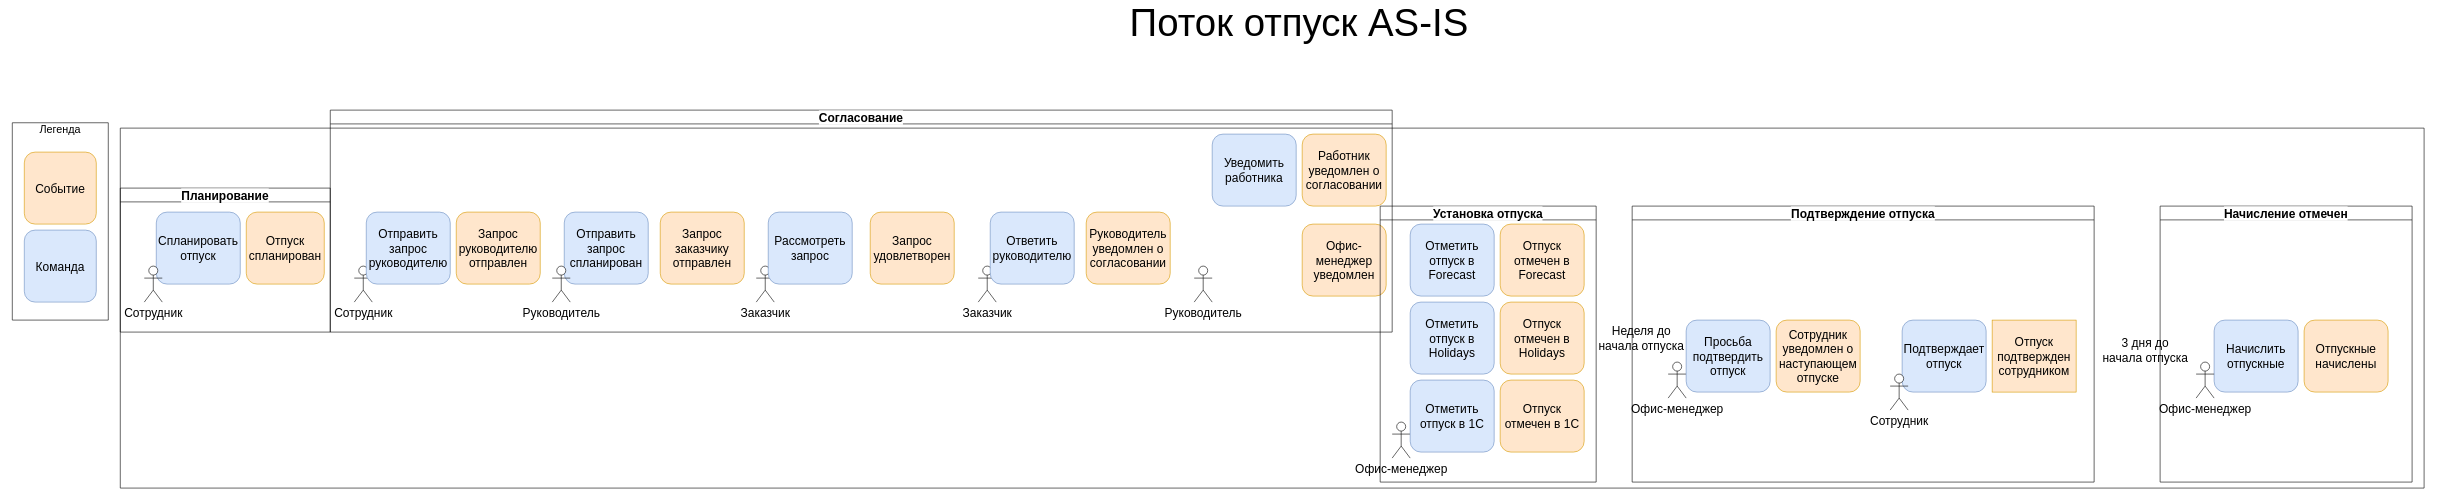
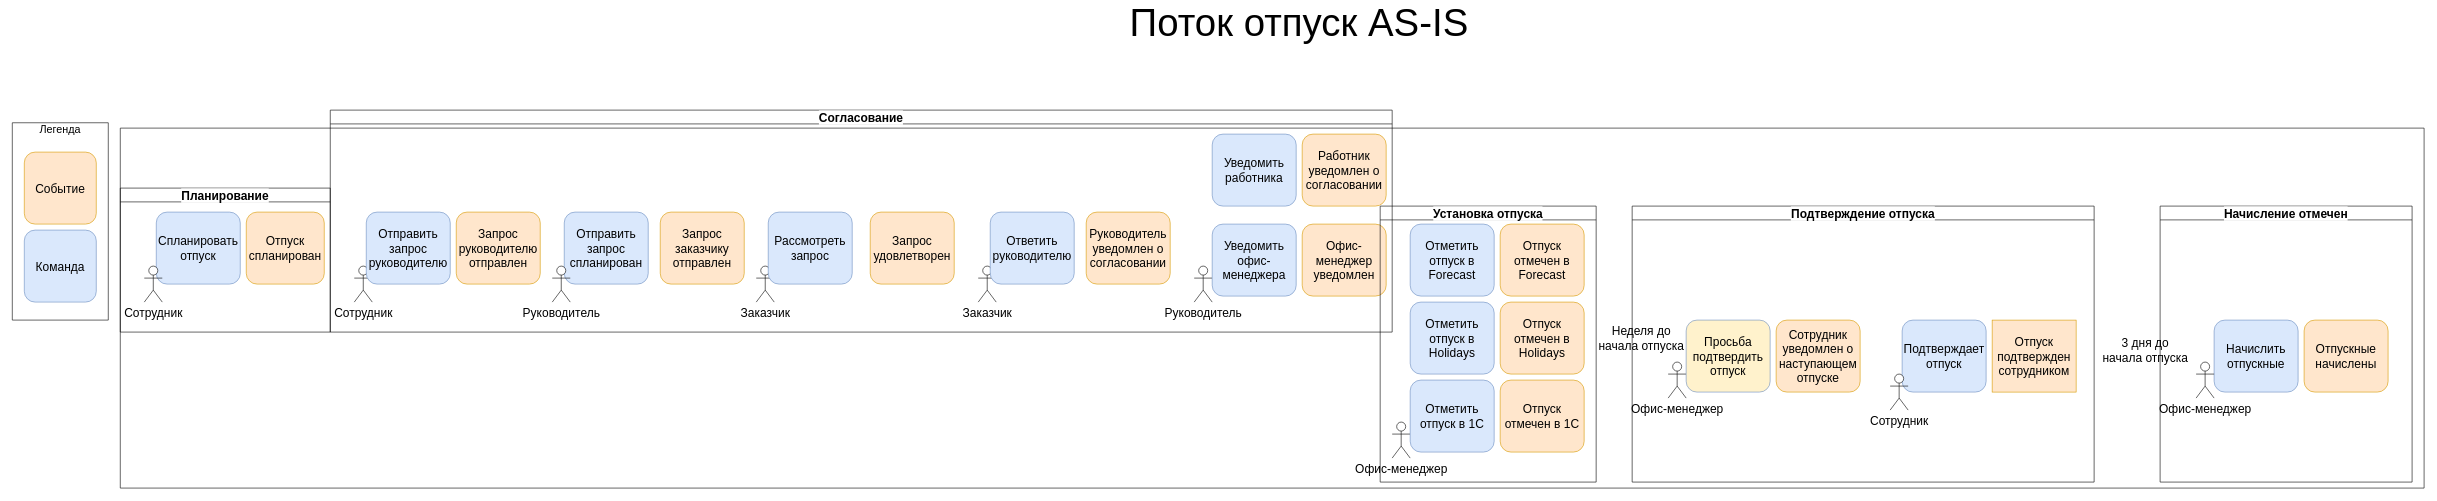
+ <mxCell id="30" value="Уведомить офис-менеджера" style="rounded=1;whiteSpace=wrap;html=1;fillColor=#dae8fc;strokeColor=#6c8ebf;fontSize=20;" parent="1" vertex="1"><mxGeometry x="2020" y="370" width="140" height="120" as="geometry" /></mxCell>
- <mxCell id="37" value="Просьба подтвердить отпуск" style="rounded=1;whiteSpace=wrap;html=1;fillColor=#dae8fc;strokeColor=#6c8ebf;fontSize=20;" parent="1" vertex="1"><mxGeometry x="2810" y="530" width="140" height="120" as="geometry" /></mxCell>
+ <mxCell id="37" value="Просьба подтвердить отпуск" style="rounded=1;whiteSpace=wrap;html=1;fillColor=#fff2cc;strokeColor=#6c8ebf;fontSize=20;" parent="1" vertex="1"><mxGeometry x="2810" y="530" width="140" height="120" as="geometry" /></mxCell>
